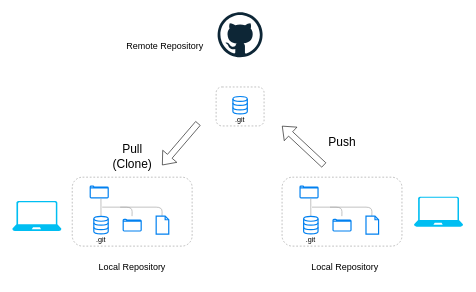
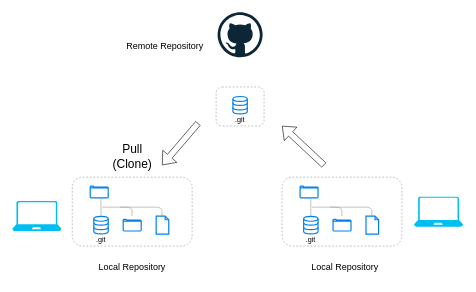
- <mxCell id="26" value="Push" style="text;html=1;strokeColor=none;fillColor=none;align=center;verticalAlign=middle;whiteSpace=wrap;rounded=0;fontSize=20;" vertex="1" parent="1"><mxGeometry x="537.5" y="215" width="65" height="40" as="geometry" /></mxCell>
